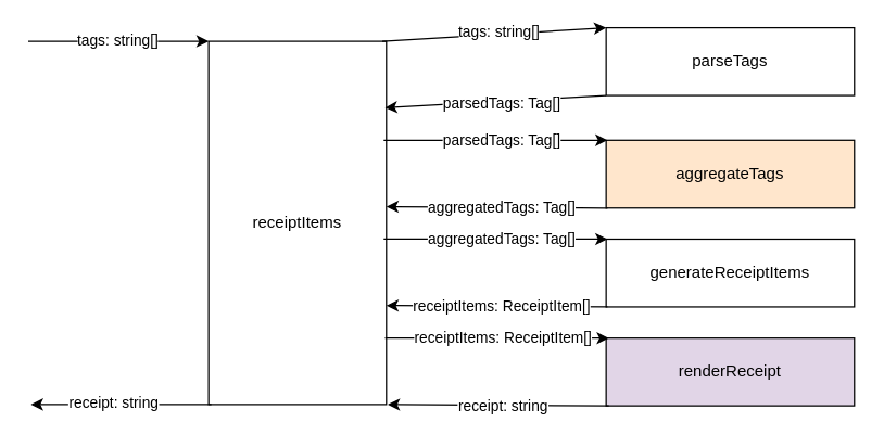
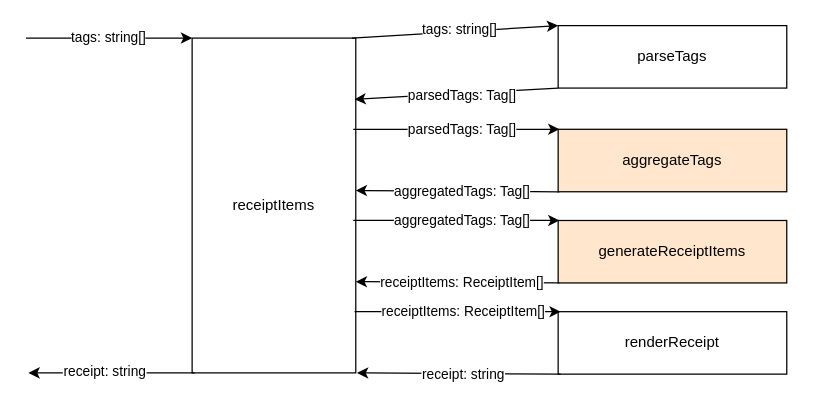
- <mxCell id="5" value="generateReceiptItems" style="rounded=0;whiteSpace=wrap;html=1;" parent="1" vertex="1"><mxGeometry x="446" y="176" width="183" height="50" as="geometry" /></mxCell>
+ <mxCell id="5" value="generateReceiptItems" style="rounded=0;whiteSpace=wrap;html=1;fillColor=#ffe6cc;" parent="1" vertex="1"><mxGeometry x="446" y="176" width="183" height="50" as="geometry" /></mxCell>
- <mxCell id="6" value="renderReceipt" style="rounded=0;whiteSpace=wrap;html=1;fillColor=#e1d5e7;" parent="1" vertex="1"><mxGeometry x="446" y="249" width="183" height="50" as="geometry" /></mxCell>
+ <mxCell id="6" value="renderReceipt" style="rounded=0;whiteSpace=wrap;html=1;" parent="1" vertex="1"><mxGeometry x="446" y="249" width="183" height="50" as="geometry" /></mxCell>
